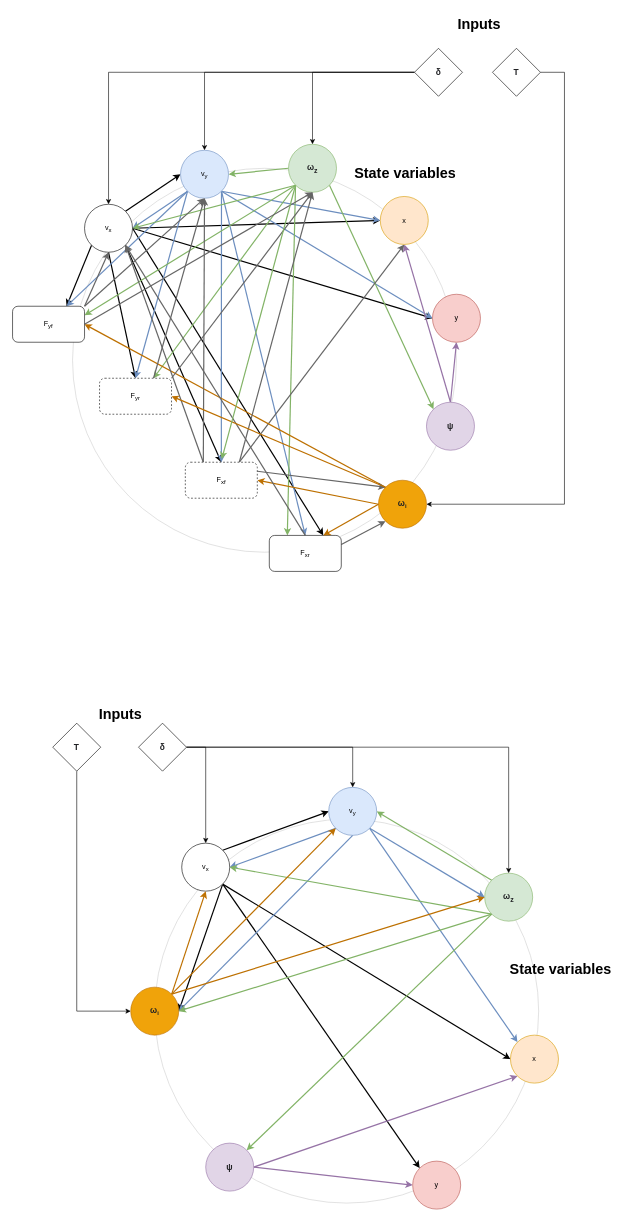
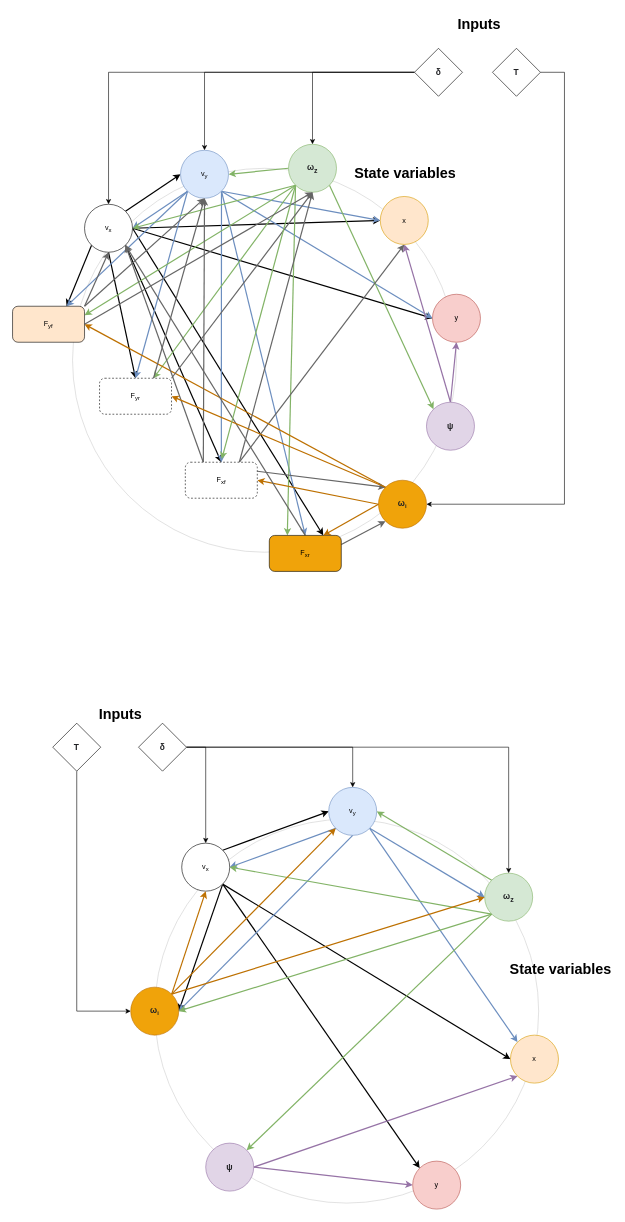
- <mxCell id="57" value="F&lt;sub&gt;yf&lt;/sub&gt;" style="rounded=1;whiteSpace=wrap;html=1;" parent="1" vertex="1"><mxGeometry x="20" y="510" width="120" height="60" as="geometry" /></mxCell>
+ <mxCell id="57" value="F&lt;sub&gt;yf&lt;/sub&gt;" style="rounded=1;whiteSpace=wrap;html=1;fillColor=#ffe6cc;" parent="1" vertex="1"><mxGeometry x="20" y="510" width="120" height="60" as="geometry" /></mxCell>
- <mxCell id="47" value="F&lt;sub&gt;xr&lt;/sub&gt;" style="rounded=1;whiteSpace=wrap;html=1;" parent="1" vertex="1"><mxGeometry x="448" y="892" width="120" height="60" as="geometry" /></mxCell>
+ <mxCell id="47" value="F&lt;sub&gt;xr&lt;/sub&gt;" style="rounded=1;whiteSpace=wrap;html=1;fillColor=#f0a30a;" parent="1" vertex="1"><mxGeometry x="448" y="892" width="120" height="60" as="geometry" /></mxCell>
